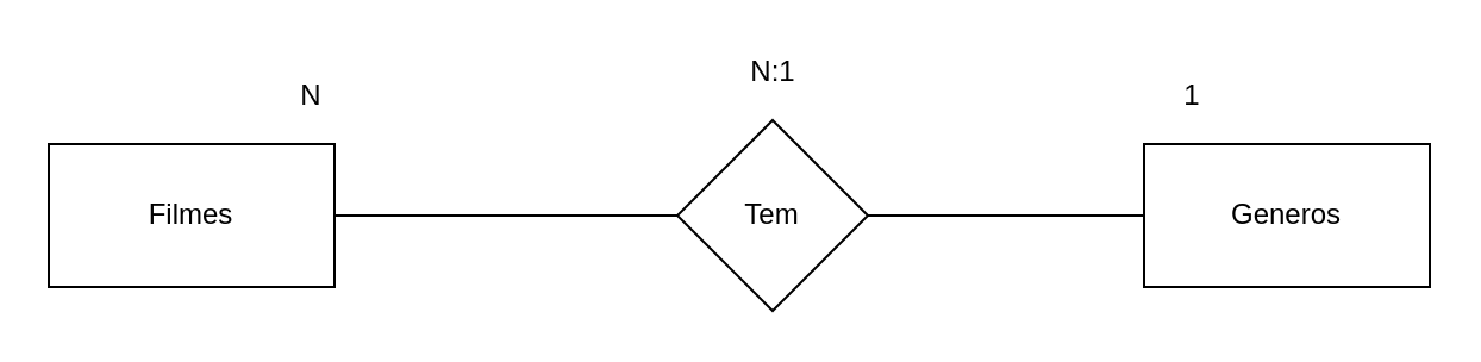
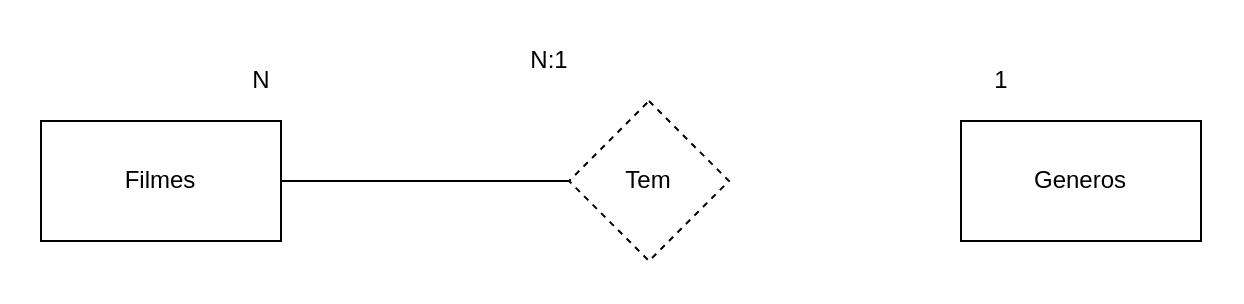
- <mxCell id="7" value="N:1" style="text;html=1;align=center;verticalAlign=middle;resizable=0;points=[];autosize=1;" parent="1" vertex="1"><mxGeometry x="309" y="20" width="30" height="20" as="geometry" /></mxCell>
+ <mxCell id="7" value="N:1" style="text;html=1;align=center;verticalAlign=middle;resizable=0;points=[];autosize=1;" parent="1" vertex="1"><mxGeometry x="259" y="20" width="30" height="20" as="geometry" /></mxCell>
- <mxCell id="6" value="Tem" style="rhombus;whiteSpace=wrap;html=1;" parent="1" vertex="1"><mxGeometry x="284" y="50" width="80" height="80" as="geometry" /></mxCell>
+ <mxCell id="6" value="Tem" style="rhombus;whiteSpace=wrap;html=1;dashed=1;" parent="1" vertex="1"><mxGeometry x="284" y="50" width="80" height="80" as="geometry" /></mxCell>
- <mxCell id="4" style="rounded=0;orthogonalLoop=1;jettySize=auto;html=1;exitX=0;exitY=0.5;exitDx=0;exitDy=0;entryX=1;entryY=0.5;entryDx=0;entryDy=0;endArrow=none;endFill=0;" parent="1" source="5" target="6" edge="1"><mxGeometry relative="1" as="geometry" /></mxCell>
